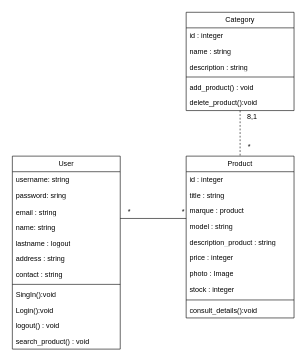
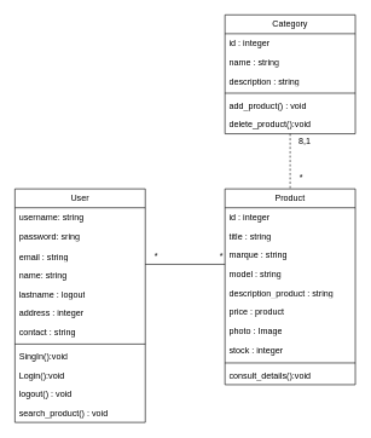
- <mxCell id="5" value="marque : product" style="text;strokeColor=none;fillColor=none;align=left;verticalAlign=top;spacingLeft=4;spacingRight=4;overflow=hidden;rotatable=0;points=[[0,0.5],[1,0.5]];portConstraint=eastwest;whiteSpace=wrap;html=1;" vertex="1" parent="2"><mxGeometry y="78" width="180" height="26" as="geometry" /></mxCell>
+ <mxCell id="5" value="marque : string" style="text;strokeColor=none;fillColor=none;align=left;verticalAlign=top;spacingLeft=4;spacingRight=4;overflow=hidden;rotatable=0;points=[[0,0.5],[1,0.5]];portConstraint=eastwest;whiteSpace=wrap;html=1;" vertex="1" parent="2"><mxGeometry y="78" width="180" height="26" as="geometry" /></mxCell>
- <mxCell id="8" value="price : integer" style="text;strokeColor=none;fillColor=none;align=left;verticalAlign=top;spacingLeft=4;spacingRight=4;overflow=hidden;rotatable=0;points=[[0,0.5],[1,0.5]];portConstraint=eastwest;whiteSpace=wrap;html=1;" vertex="1" parent="2"><mxGeometry y="156" width="180" height="26" as="geometry" /></mxCell>
+ <mxCell id="8" value="price : product" style="text;strokeColor=none;fillColor=none;align=left;verticalAlign=top;spacingLeft=4;spacingRight=4;overflow=hidden;rotatable=0;points=[[0,0.5],[1,0.5]];portConstraint=eastwest;whiteSpace=wrap;html=1;" vertex="1" parent="2"><mxGeometry y="156" width="180" height="26" as="geometry" /></mxCell>
- <mxCell id="19" value="address : string" style="text;strokeColor=none;fillColor=none;align=left;verticalAlign=top;spacingLeft=4;spacingRight=4;overflow=hidden;rotatable=0;points=[[0,0.5],[1,0.5]];portConstraint=eastwest;whiteSpace=wrap;html=1;" vertex="1" parent="13"><mxGeometry y="158" width="180" height="26" as="geometry" /></mxCell>
+ <mxCell id="19" value="address : integer" style="text;strokeColor=none;fillColor=none;align=left;verticalAlign=top;spacingLeft=4;spacingRight=4;overflow=hidden;rotatable=0;points=[[0,0.5],[1,0.5]];portConstraint=eastwest;whiteSpace=wrap;html=1;" vertex="1" parent="13"><mxGeometry y="158" width="180" height="26" as="geometry" /></mxCell>
